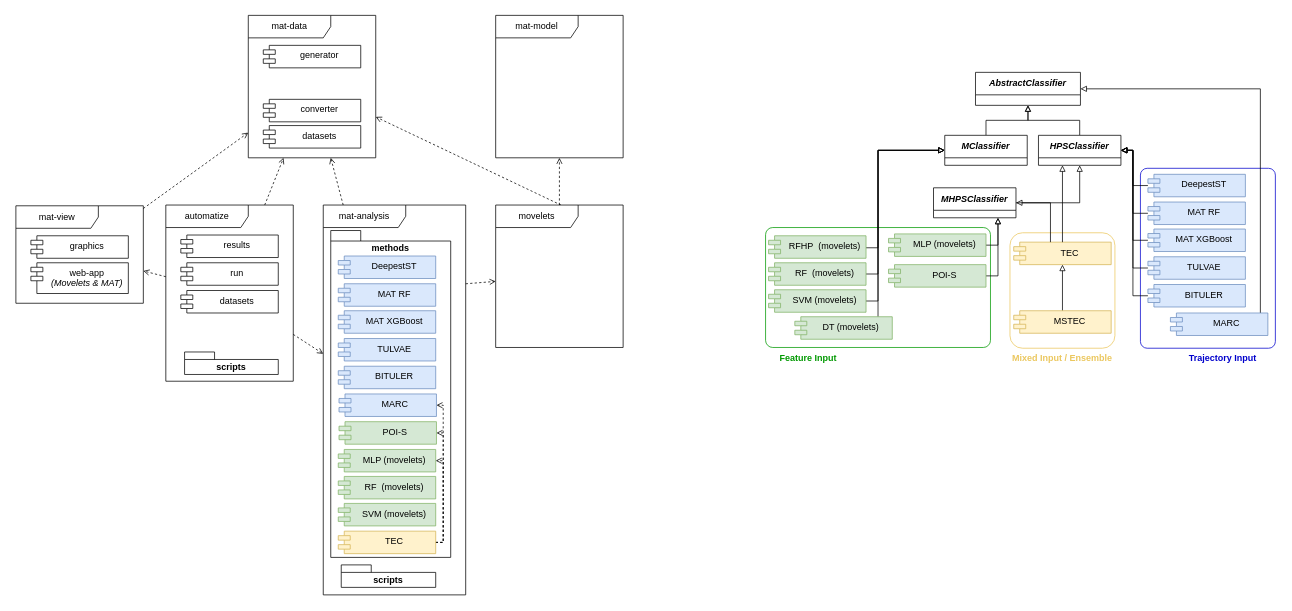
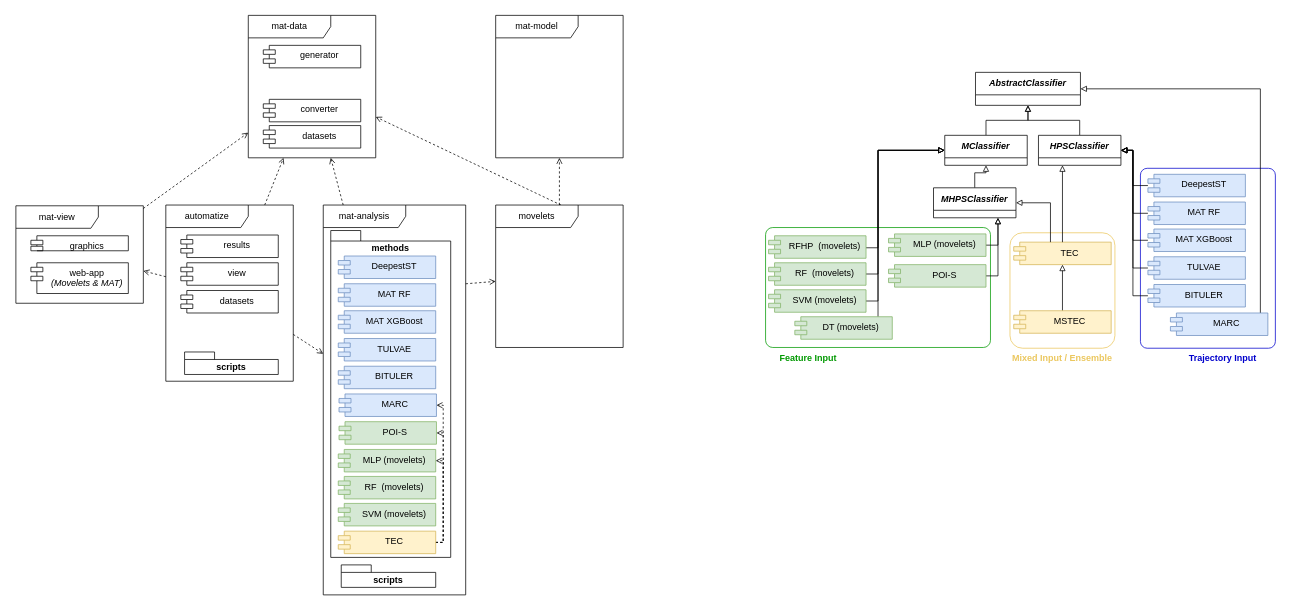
- <mxCell id="67" style="edgeStyle=orthogonalEdgeStyle;rounded=0;orthogonalLoop=1;jettySize=auto;html=1;endArrow=block;endFill=0;" parent="1" source="68" target="71" edge="1"><mxGeometry relative="1" as="geometry" /></mxCell>
+ <mxCell id="67" style="edgeStyle=orthogonalEdgeStyle;rounded=0;orthogonalLoop=1;jettySize=auto;html=1;endArrow=block;endFill=0;" parent="1" source="68" target="66" edge="1"><mxGeometry relative="1" as="geometry" /></mxCell>
- <mxCell id="10" value="graphics" style="shape=module;align=left;spacingLeft=20;align=center;verticalAlign=top;whiteSpace=wrap;html=1;jettyWidth=16;jettyHeight=6;" parent="1" vertex="1"><mxGeometry x="40" y="314" width="130" height="30" as="geometry" /></mxCell>
+ <mxCell id="10" value="graphics" style="shape=module;align=left;spacingLeft=20;align=center;verticalAlign=top;whiteSpace=wrap;html=1;jettyWidth=16;jettyHeight=6;" parent="1" vertex="1"><mxGeometry x="40" y="314" width="130" height="20" as="geometry" /></mxCell>
- <mxCell id="23" value="run" style="shape=module;align=left;spacingLeft=20;align=center;verticalAlign=top;whiteSpace=wrap;html=1;jettyWidth=16;jettyHeight=6;" parent="1" vertex="1"><mxGeometry x="240" y="350" width="130" height="30" as="geometry" /></mxCell>
+ <mxCell id="23" value="view" style="shape=module;align=left;spacingLeft=20;align=center;verticalAlign=top;whiteSpace=wrap;html=1;jettyWidth=16;jettyHeight=6;" parent="1" vertex="1"><mxGeometry x="240" y="350" width="130" height="30" as="geometry" /></mxCell>
